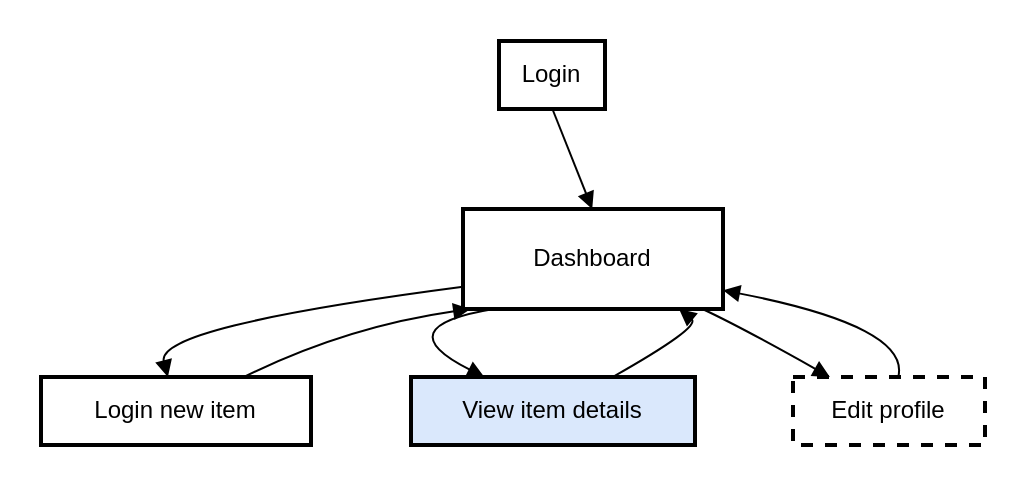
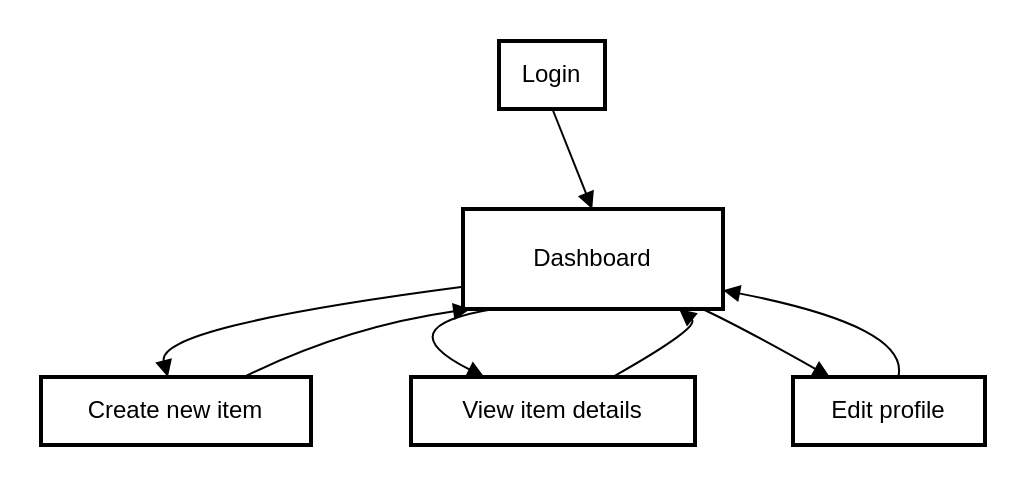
- <mxCell id="4" value="Login new item" style="whiteSpace=wrap;strokeWidth=2;" vertex="1" parent="1"><mxGeometry y="188" width="135" height="34" as="geometry" x="20" /></mxCell>
+ <mxCell id="4" value="Create new item" style="whiteSpace=wrap;strokeWidth=2;" vertex="1" parent="1"><mxGeometry y="188" width="135" height="34" as="geometry" x="20" /></mxCell>
- <mxCell id="5" value="View item details" style="whiteSpace=wrap;strokeWidth=2;fillColor=#dae8fc;" vertex="1" parent="1"><mxGeometry x="205" y="188" width="142" height="34" as="geometry" /></mxCell>
+ <mxCell id="5" value="View item details" style="whiteSpace=wrap;strokeWidth=2;" vertex="1" parent="1"><mxGeometry x="205" y="188" width="142" height="34" as="geometry" /></mxCell>
- <mxCell id="6" value="Edit profile" style="whiteSpace=wrap;strokeWidth=2;dashed=1;" vertex="1" parent="1"><mxGeometry x="396" y="188" width="96" height="34" as="geometry" /></mxCell>
+ <mxCell id="6" value="Edit profile" style="whiteSpace=wrap;strokeWidth=2;" vertex="1" parent="1"><mxGeometry x="396" y="188" width="96" height="34" as="geometry" /></mxCell>
